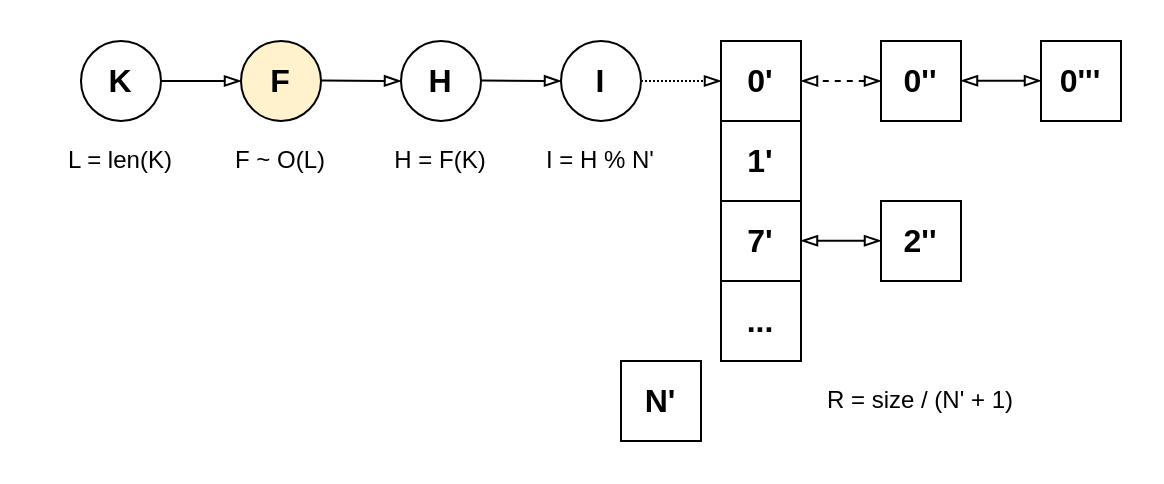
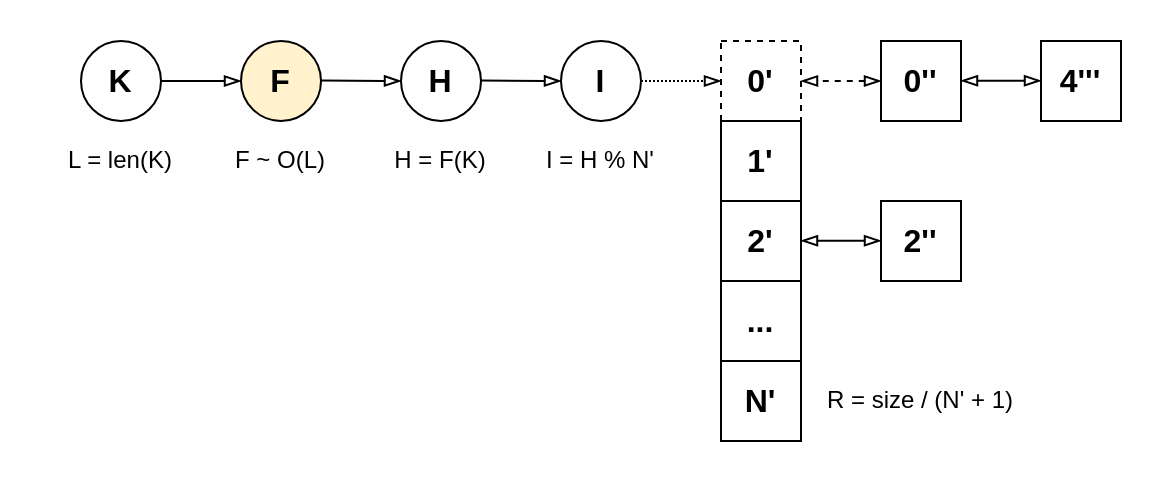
- <mxCell id="6" value="&lt;font style=&quot;font-size: 16px;&quot;&gt;&lt;b style=&quot;&quot;&gt;0'&lt;/b&gt;&lt;/font&gt;" style="rounded=0;whiteSpace=wrap;html=1;fillColor=none;fontFamily=Helvetica;" parent="1" vertex="1"><mxGeometry x="360" y="20" width="40" height="40" as="geometry" /></mxCell>
+ <mxCell id="6" value="&lt;font style=&quot;font-size: 16px;&quot;&gt;&lt;b style=&quot;&quot;&gt;0'&lt;/b&gt;&lt;/font&gt;" style="rounded=0;whiteSpace=wrap;html=1;fillColor=none;fontFamily=Helvetica;dashed=1;" parent="1" vertex="1"><mxGeometry x="360" y="20" width="40" height="40" as="geometry" /></mxCell>
- <mxCell id="12" value="&lt;b style=&quot;font-size: 16px;&quot;&gt;0'''&lt;/b&gt;" style="rounded=0;whiteSpace=wrap;html=1;fillColor=none;fontFamily=Helvetica;" parent="1" vertex="1"><mxGeometry x="520" y="20" width="40" height="40" as="geometry" /></mxCell>
+ <mxCell id="12" value="&lt;b style=&quot;font-size: 16px;&quot;&gt;4'''&lt;/b&gt;" style="rounded=0;whiteSpace=wrap;html=1;fillColor=none;fontFamily=Helvetica;" parent="1" vertex="1"><mxGeometry x="520" y="20" width="40" height="40" as="geometry" /></mxCell>
- <mxCell id="8" value="&lt;b style=&quot;font-size: 16px;&quot;&gt;7'&lt;/b&gt;" style="rounded=0;whiteSpace=wrap;html=1;fillColor=none;fontFamily=Helvetica;" parent="1" vertex="1"><mxGeometry x="360" y="100" width="40" height="40" as="geometry" /></mxCell>
+ <mxCell id="8" value="&lt;b style=&quot;font-size: 16px;&quot;&gt;2'&lt;/b&gt;" style="rounded=0;whiteSpace=wrap;html=1;fillColor=none;fontFamily=Helvetica;" parent="1" vertex="1"><mxGeometry x="360" y="100" width="40" height="40" as="geometry" /></mxCell>
- <mxCell id="19" value="&lt;b&gt;&lt;font style=&quot;font-size: 16px;&quot;&gt;N'&lt;/font&gt;&lt;/b&gt;" style="rounded=0;whiteSpace=wrap;html=1;" parent="1" vertex="1"><mxGeometry x="310" y="180" width="40" height="40" as="geometry" /></mxCell>
+ <mxCell id="19" value="&lt;b&gt;&lt;font style=&quot;font-size: 16px;&quot;&gt;N'&lt;/font&gt;&lt;/b&gt;" style="rounded=0;whiteSpace=wrap;html=1;" parent="1" vertex="1"><mxGeometry x="360" y="180" width="40" height="40" as="geometry" /></mxCell>
